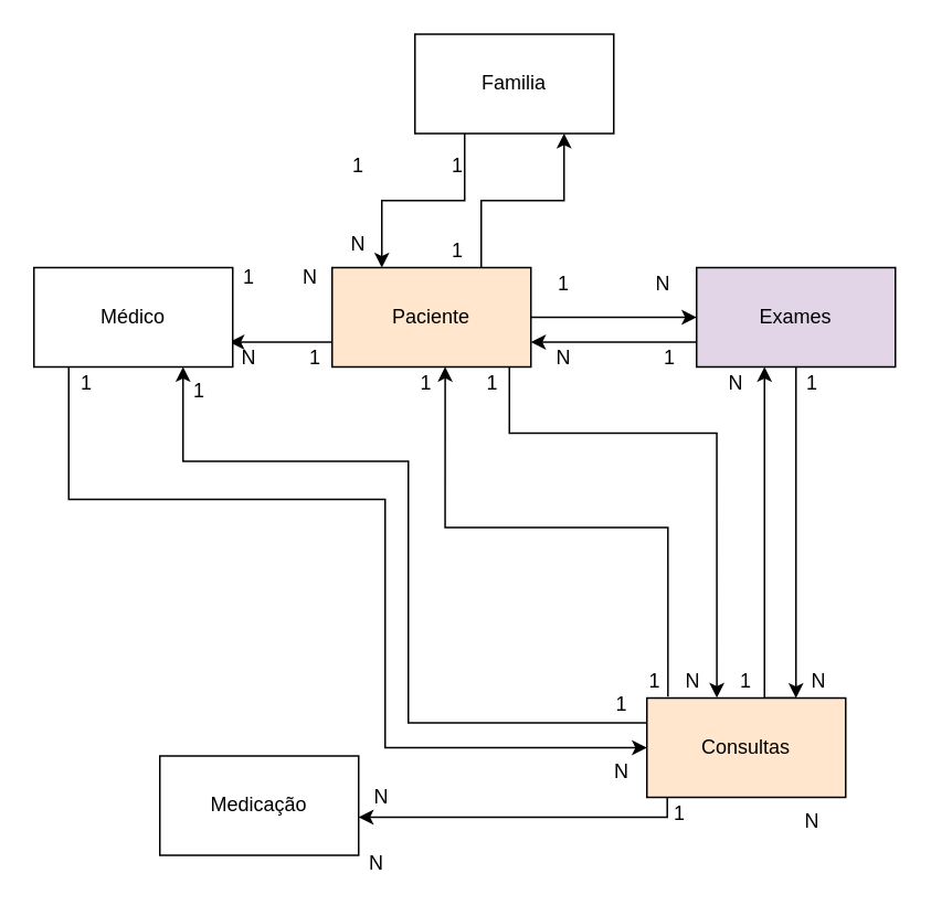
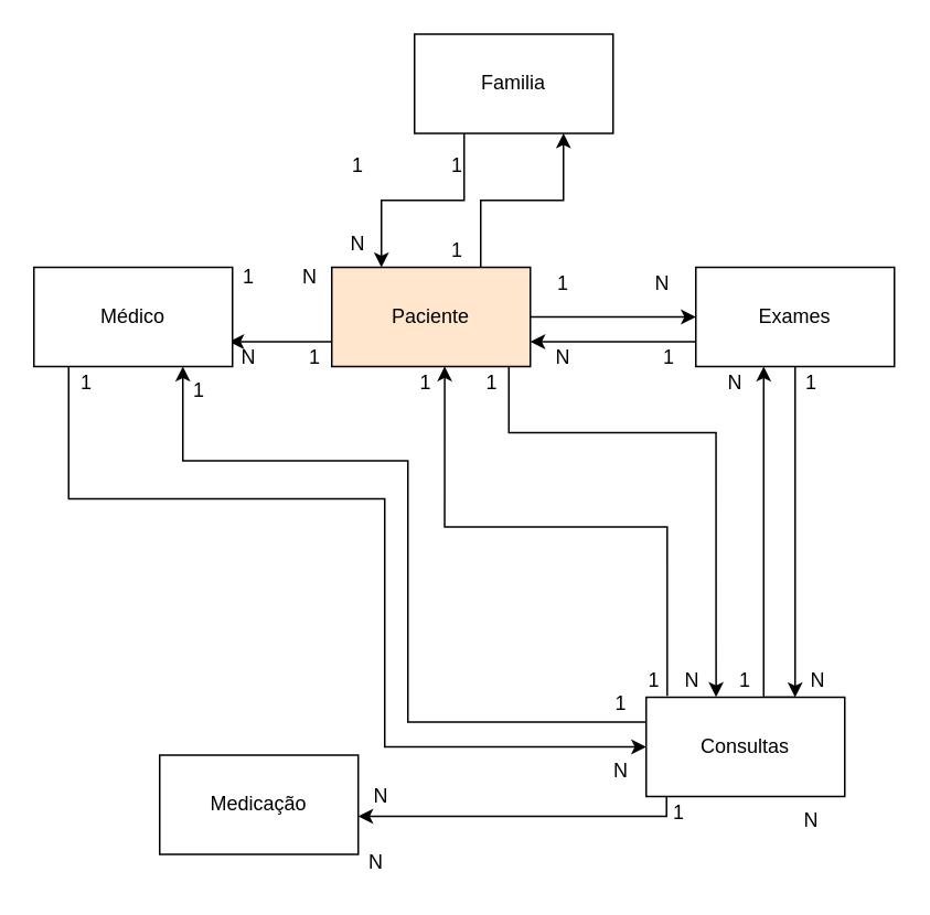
- <mxCell id="10" value="Exames" style="rounded=0;whiteSpace=wrap;html=1;fillColor=#e1d5e7;" parent="1" vertex="1"><mxGeometry x="420" y="161" width="120" height="60" as="geometry" /></mxCell>
+ <mxCell id="10" value="Exames" style="rounded=0;whiteSpace=wrap;html=1;" parent="1" vertex="1"><mxGeometry x="420" y="161" width="120" height="60" as="geometry" /></mxCell>
- <mxCell id="16" value="Consultas" style="rounded=0;whiteSpace=wrap;html=1;fillColor=#ffe6cc;" parent="1" vertex="1"><mxGeometry x="390" y="421" width="120" height="60" as="geometry" /></mxCell>
+ <mxCell id="16" value="Consultas" style="rounded=0;whiteSpace=wrap;html=1;" parent="1" vertex="1"><mxGeometry x="390" y="421" width="120" height="60" as="geometry" /></mxCell>
